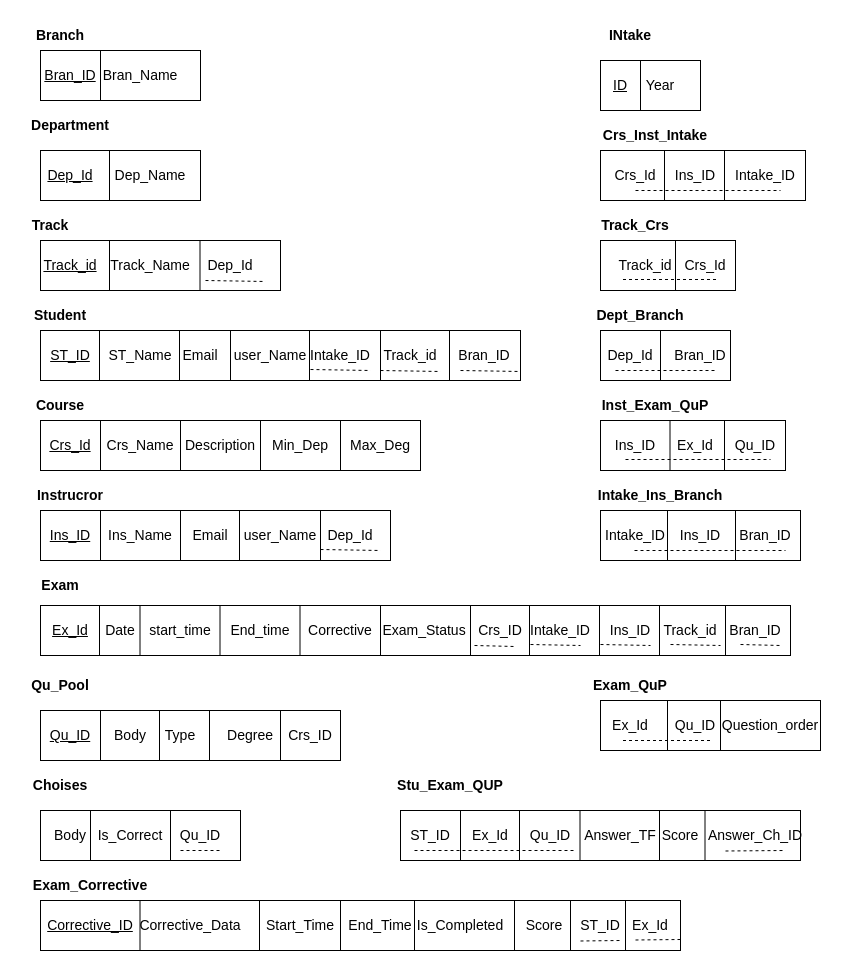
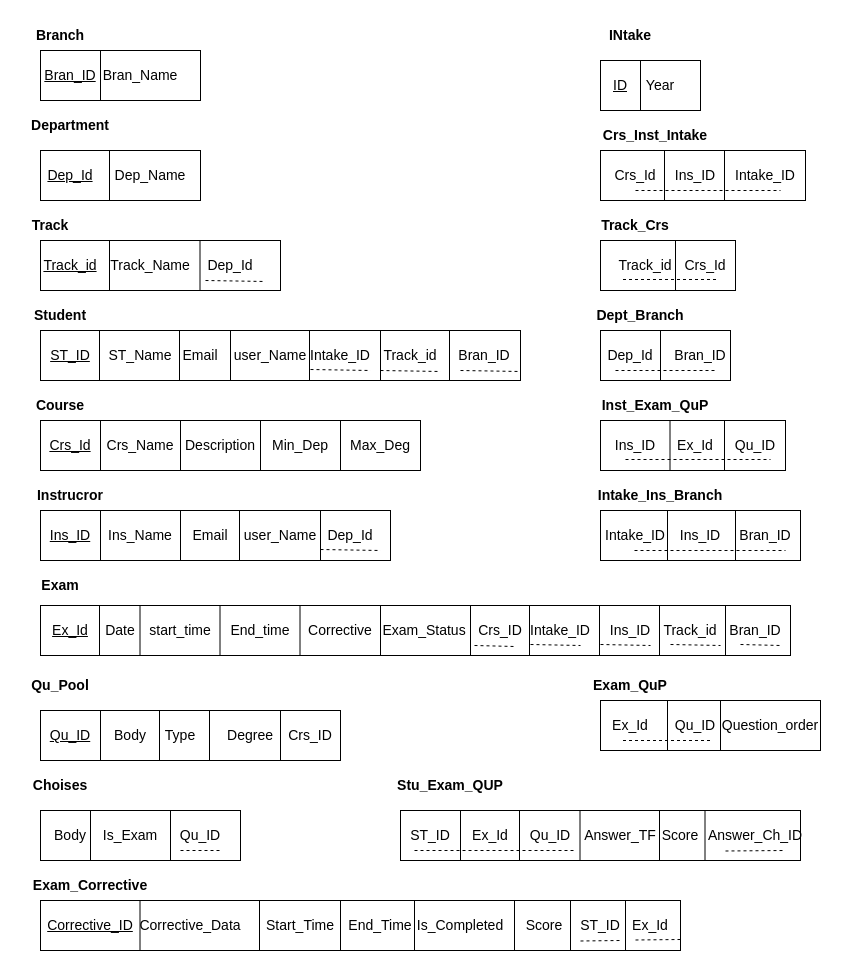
- <mxCell id="67" value="&lt;span style=&quot;font-size: 14px;&quot;&gt;Is_Correct&lt;/span&gt;" style="text;html=1;align=center;verticalAlign=middle;whiteSpace=wrap;rounded=0;" parent="1" vertex="1"><mxGeometry x="100" y="820" width="60" height="30" as="geometry" /></mxCell>
+ <mxCell id="67" value="&lt;span style=&quot;font-size: 14px;&quot;&gt;Is_Exam&lt;/span&gt;" style="text;html=1;align=center;verticalAlign=middle;whiteSpace=wrap;rounded=0;" parent="1" vertex="1"><mxGeometry x="100" y="820" width="60" height="30" as="geometry" /></mxCell>
